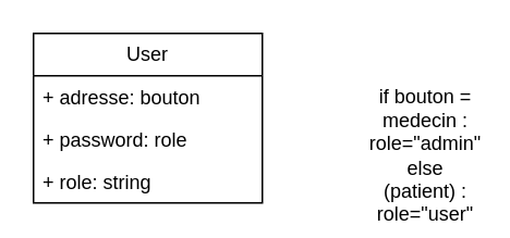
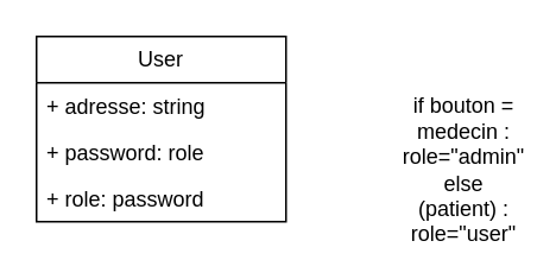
- <mxCell id="3" value="+ adresse: bouton" style="text;strokeColor=none;fillColor=none;align=left;verticalAlign=top;spacingLeft=4;spacingRight=4;overflow=hidden;rotatable=0;points=[[0,0.5],[1,0.5]];portConstraint=eastwest;whiteSpace=wrap;html=1;" vertex="1" parent="2"><mxGeometry y="26" width="140" height="26" as="geometry" /></mxCell>
+ <mxCell id="3" value="+ adresse: string" style="text;strokeColor=none;fillColor=none;align=left;verticalAlign=top;spacingLeft=4;spacingRight=4;overflow=hidden;rotatable=0;points=[[0,0.5],[1,0.5]];portConstraint=eastwest;whiteSpace=wrap;html=1;" vertex="1" parent="2"><mxGeometry y="26" width="140" height="26" as="geometry" /></mxCell>
- <mxCell id="5" value="+ role: string" style="text;strokeColor=none;fillColor=none;align=left;verticalAlign=top;spacingLeft=4;spacingRight=4;overflow=hidden;rotatable=0;points=[[0,0.5],[1,0.5]];portConstraint=eastwest;whiteSpace=wrap;html=1;" vertex="1" parent="2"><mxGeometry y="78" width="140" height="26" as="geometry" /></mxCell>
+ <mxCell id="5" value="+ role: password" style="text;strokeColor=none;fillColor=none;align=left;verticalAlign=top;spacingLeft=4;spacingRight=4;overflow=hidden;rotatable=0;points=[[0,0.5],[1,0.5]];portConstraint=eastwest;whiteSpace=wrap;html=1;" vertex="1" parent="2"><mxGeometry y="78" width="140" height="26" as="geometry" /></mxCell>
